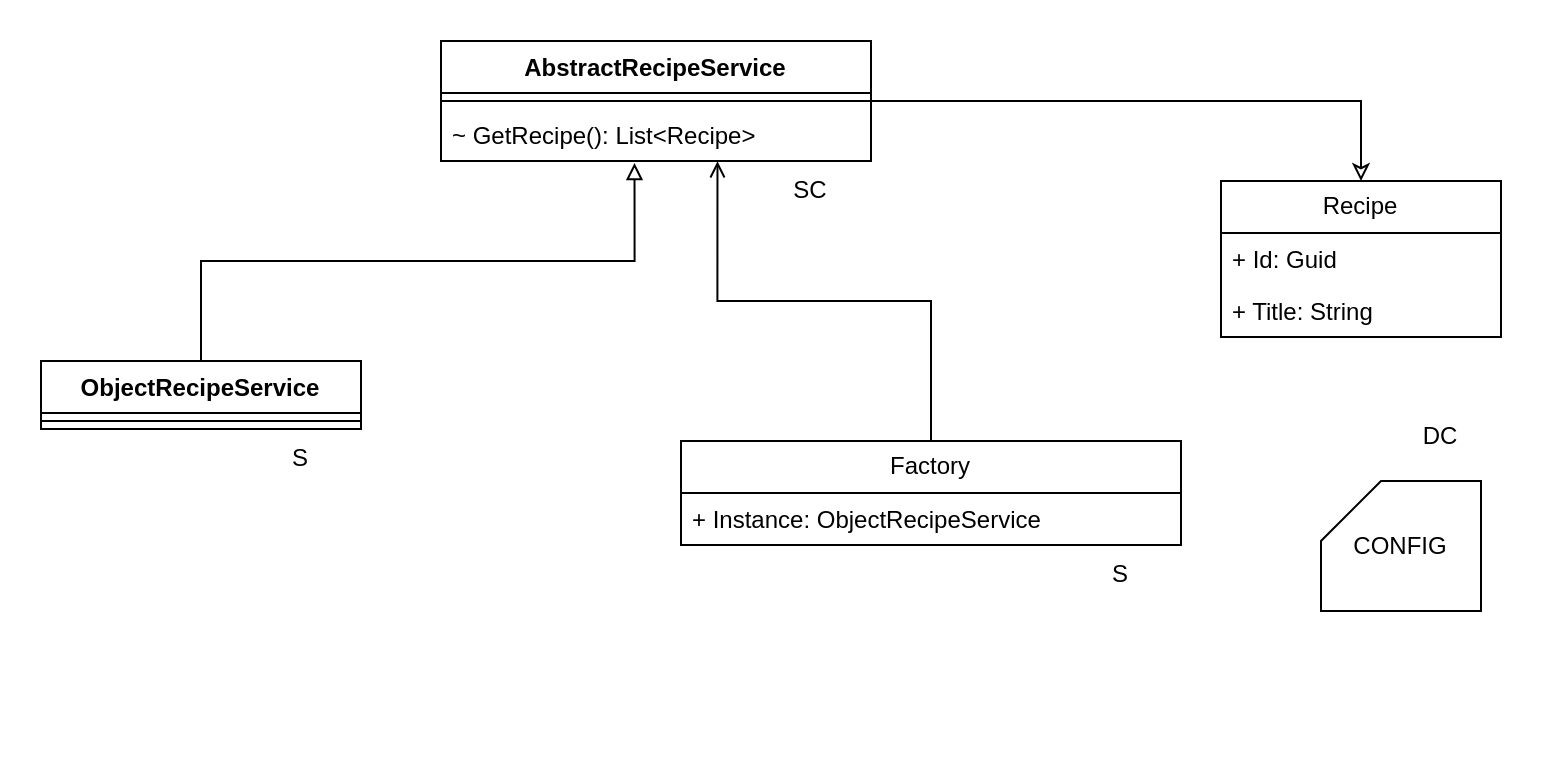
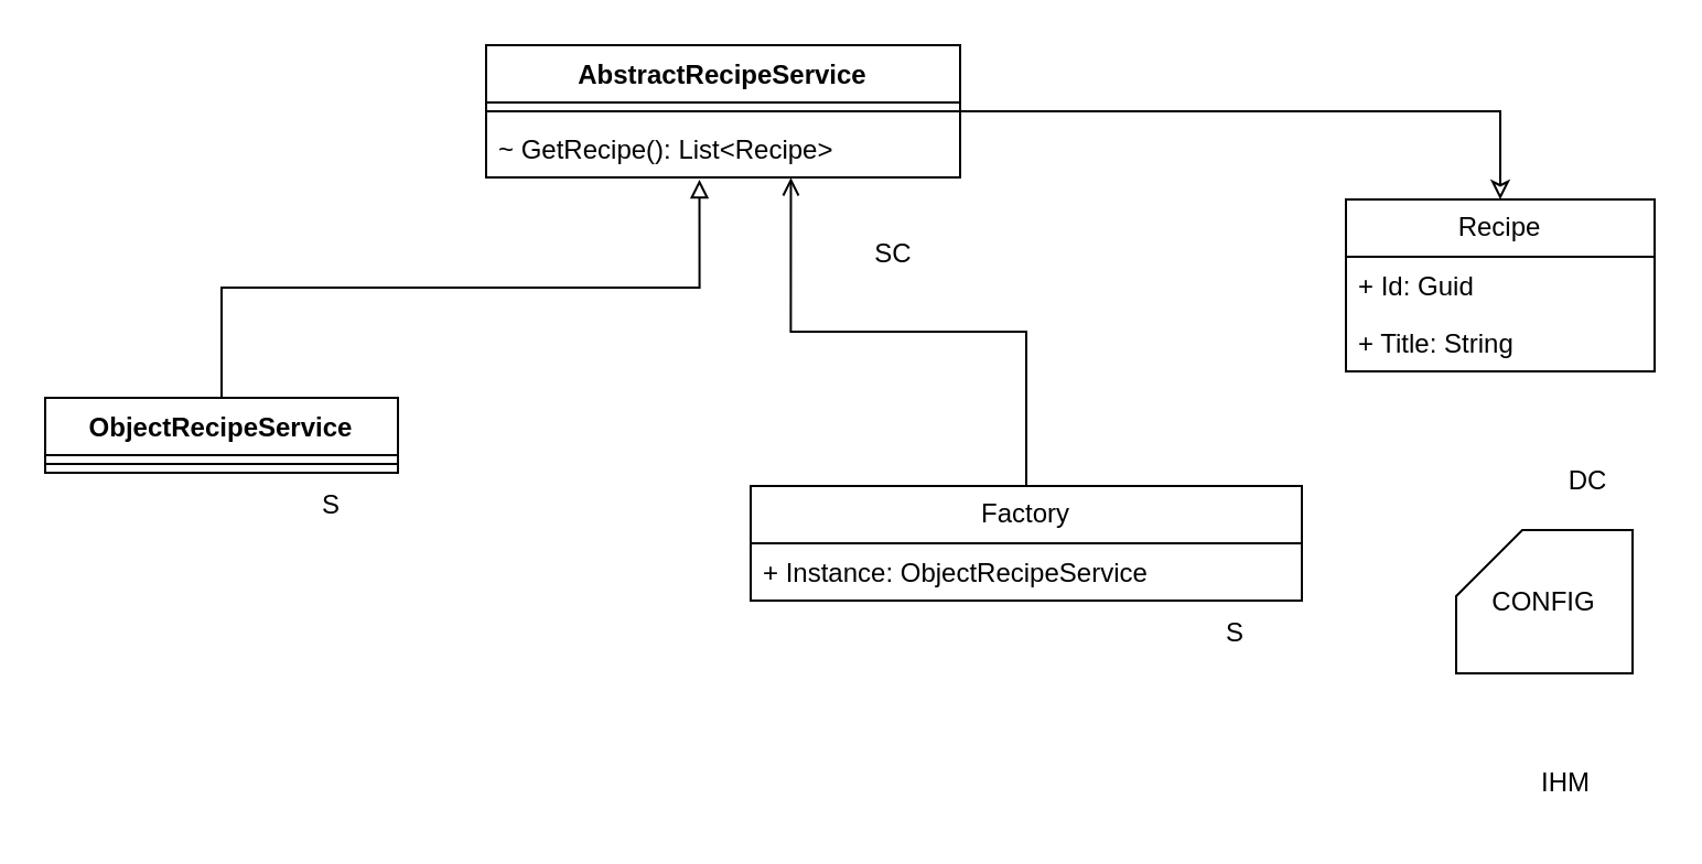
- <mxCell id="16" value="SC" style="text;html=1;align=center;verticalAlign=middle;whiteSpace=wrap;rounded=0;" vertex="1" parent="1"><mxGeometry x="375" y="80" width="60" height="30" as="geometry" /></mxCell>
+ <mxCell id="16" value="SC" style="text;html=1;align=center;verticalAlign=middle;whiteSpace=wrap;rounded=0;" vertex="1" parent="1"><mxGeometry x="375" y="100" width="60" height="30" as="geometry" /></mxCell>
+ <mxCell id="20" value="IHM" style="text;html=1;align=center;verticalAlign=middle;whiteSpace=wrap;rounded=0;" vertex="1" parent="1"><mxGeometry x="680" y="340" width="60" height="30" as="geometry" /></mxCell>
